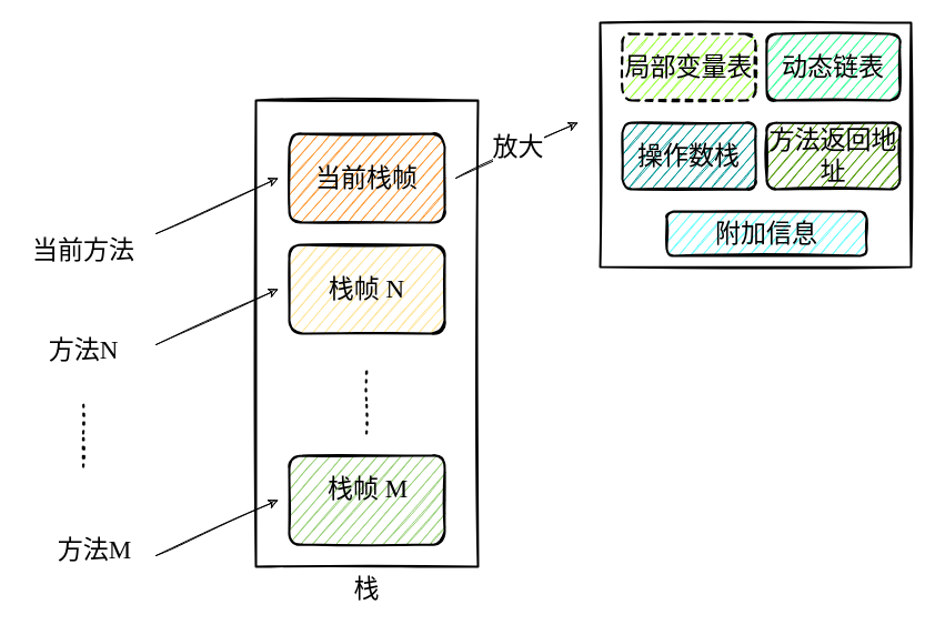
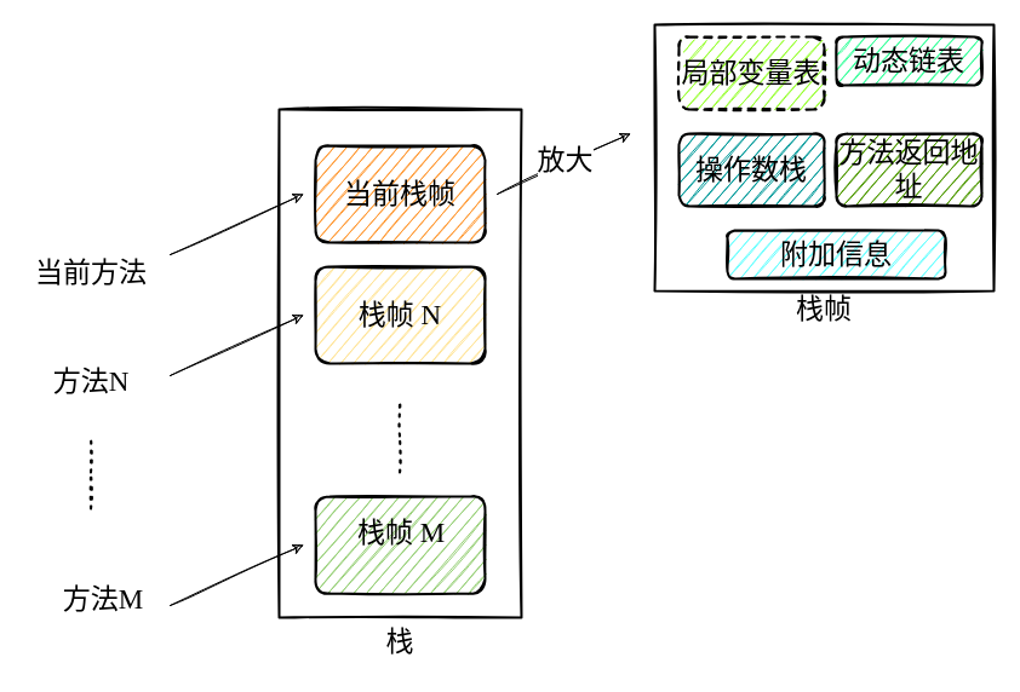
- <mxCell id="23" value="动态链表" style="rounded=1;whiteSpace=wrap;html=1;sketch=1;fontFamily=Ma Shan Zheng;fontSource=https%3A%2F%2Ffonts.googleapis.com%2Fcss%3Ffamily%3DMa%2BShan%2BZheng;fontSize=23;strokeWidth=2;fillColor=#33FF99;" vertex="1" parent="1"><mxGeometry x="690" y="30" width="120" height="60" as="geometry" /></mxCell>
+ <mxCell id="23" value="动态链表" style="rounded=1;whiteSpace=wrap;html=1;sketch=1;fontFamily=Ma Shan Zheng;fontSource=https%3A%2F%2Ffonts.googleapis.com%2Fcss%3Ffamily%3DMa%2BShan%2BZheng;fontSize=23;strokeWidth=2;fillColor=#33FF99;" vertex="1" parent="1"><mxGeometry x="690" y="30" width="120" height="40" as="geometry" /></mxCell>
+ <mxCell id="21" value="栈帧" style="text;html=1;strokeColor=none;fillColor=none;align=center;verticalAlign=middle;whiteSpace=wrap;rounded=0;sketch=1;fontFamily=Ma Shan Zheng;fontSource=https%3A%2F%2Ffonts.googleapis.com%2Fcss%3Ffamily%3DMa%2BShan%2BZheng;fontSize=23;" vertex="1" parent="1"><mxGeometry x="650" y="240" width="60" height="30" as="geometry" /></mxCell>
